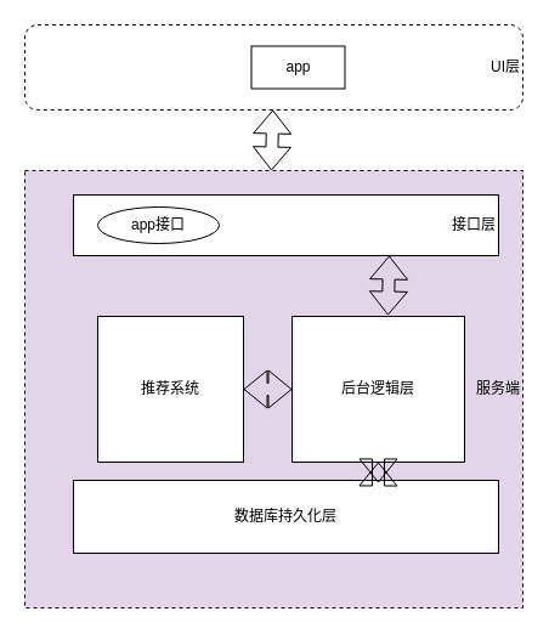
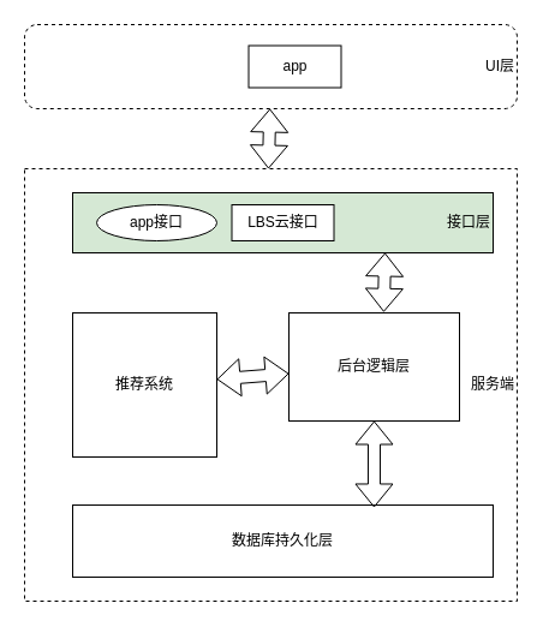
+ <mxCell id="8" value="LBS云接口" style="rounded=0;whiteSpace=wrap;html=1;" vertex="1" parent="1"><mxGeometry x="192.5" y="170" width="85" height="30" as="geometry" /></mxCell>
- <mxCell id="6" value="接口层" style="rounded=0;whiteSpace=wrap;html=1;align=right;" vertex="1" parent="1"><mxGeometry x="60" y="160" width="350" height="50" as="geometry" /></mxCell>
+ <mxCell id="6" value="接口层" style="rounded=0;whiteSpace=wrap;html=1;align=right;fillColor=#d5e8d4;" vertex="1" parent="1"><mxGeometry x="60" y="160" width="350" height="50" as="geometry" /></mxCell>
- <mxCell id="9" value="推荐系统" style="rounded=0;whiteSpace=wrap;html=1;" vertex="1" parent="1"><mxGeometry x="80" y="260" width="120" height="120" as="geometry" /></mxCell>
+ <mxCell id="9" value="推荐系统" style="rounded=0;whiteSpace=wrap;html=1;" vertex="1" parent="1"><mxGeometry x="60" y="260" width="120" height="120" as="geometry" /></mxCell>
- <mxCell id="4" value="服务端" style="rounded=0;whiteSpace=wrap;html=1;dashed=1;align=right;fillColor=#e1d5e7;" vertex="1" parent="1"><mxGeometry x="20" y="140" width="410" height="360" as="geometry" /></mxCell>
+ <mxCell id="4" value="服务端" style="rounded=0;whiteSpace=wrap;html=1;dashed=1;align=right;" vertex="1" parent="1"><mxGeometry x="20" y="140" width="410" height="360" as="geometry" /></mxCell>
- <mxCell id="10" value="后台逻辑层" style="rounded=0;whiteSpace=wrap;html=1;" vertex="1" parent="1"><mxGeometry x="240" y="260" width="142" height="120" as="geometry" /></mxCell>
+ <mxCell id="10" value="后台逻辑层" style="rounded=0;whiteSpace=wrap;html=1;" vertex="1" parent="1"><mxGeometry x="240" y="260" width="142" height="90" as="geometry" /></mxCell>
- <mxCell id="11" value="数据库持久化层" style="rounded=0;whiteSpace=wrap;html=1;align=center;" vertex="1" parent="1"><mxGeometry x="60" y="395" width="350" height="60" as="geometry" /></mxCell>
+ <mxCell id="11" value="数据库持久化层" style="rounded=0;whiteSpace=wrap;html=1;align=center;" vertex="1" parent="1"><mxGeometry x="60" y="420" width="350" height="60" as="geometry" /></mxCell>
